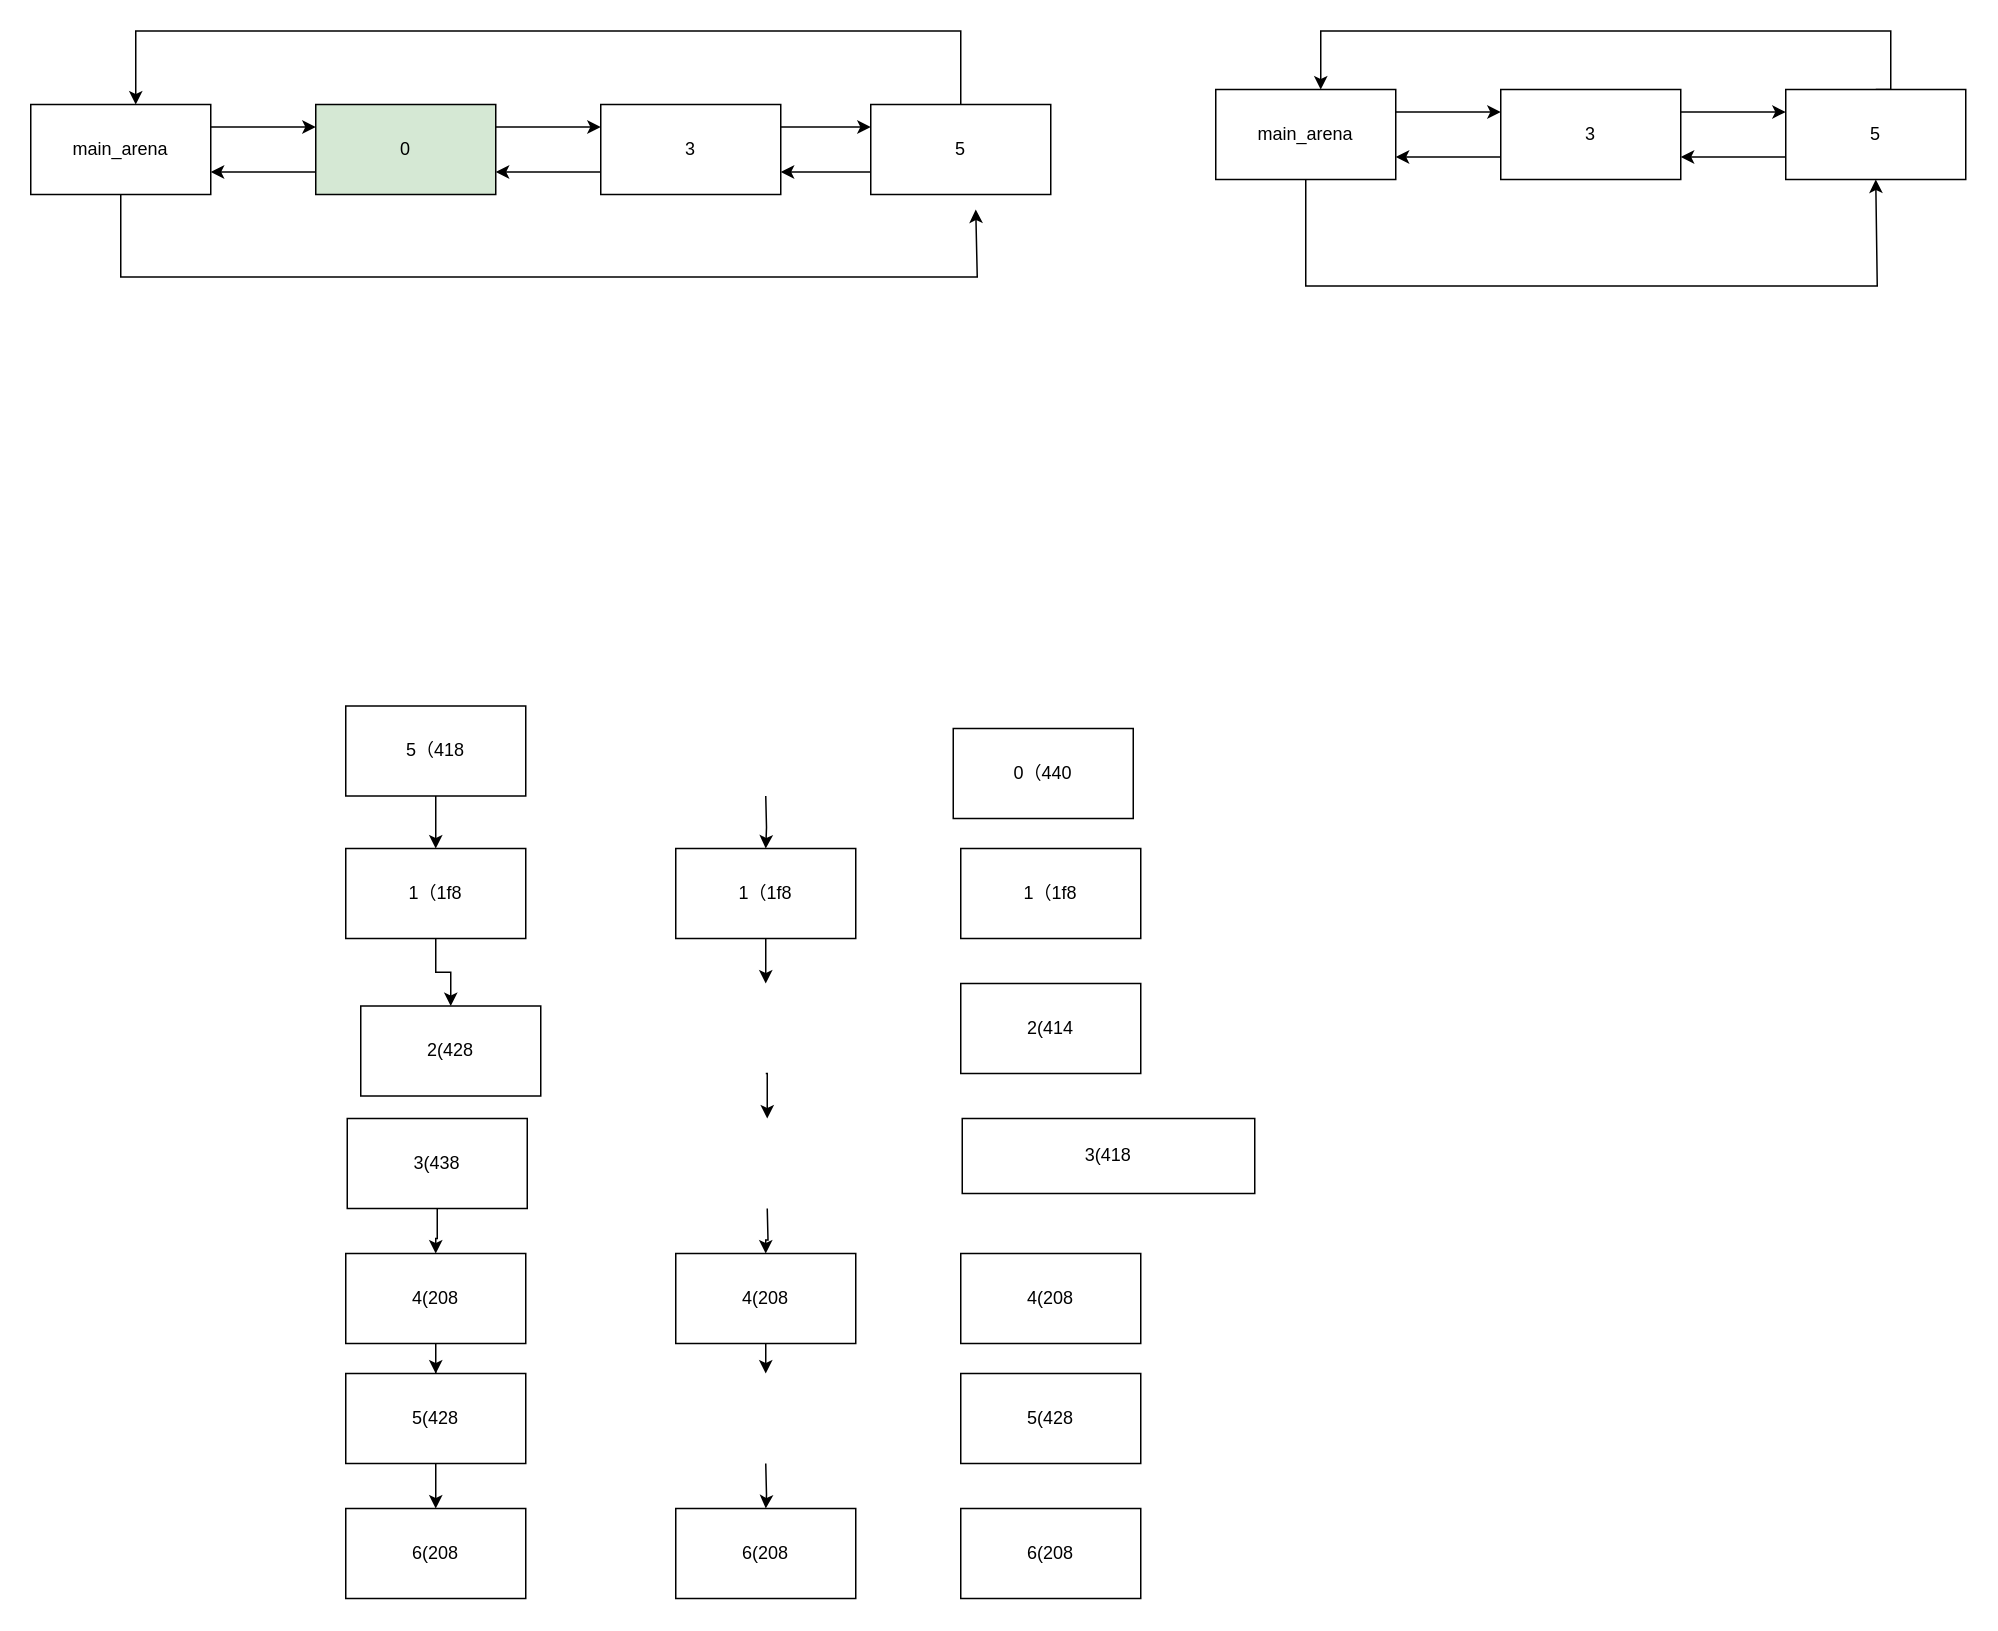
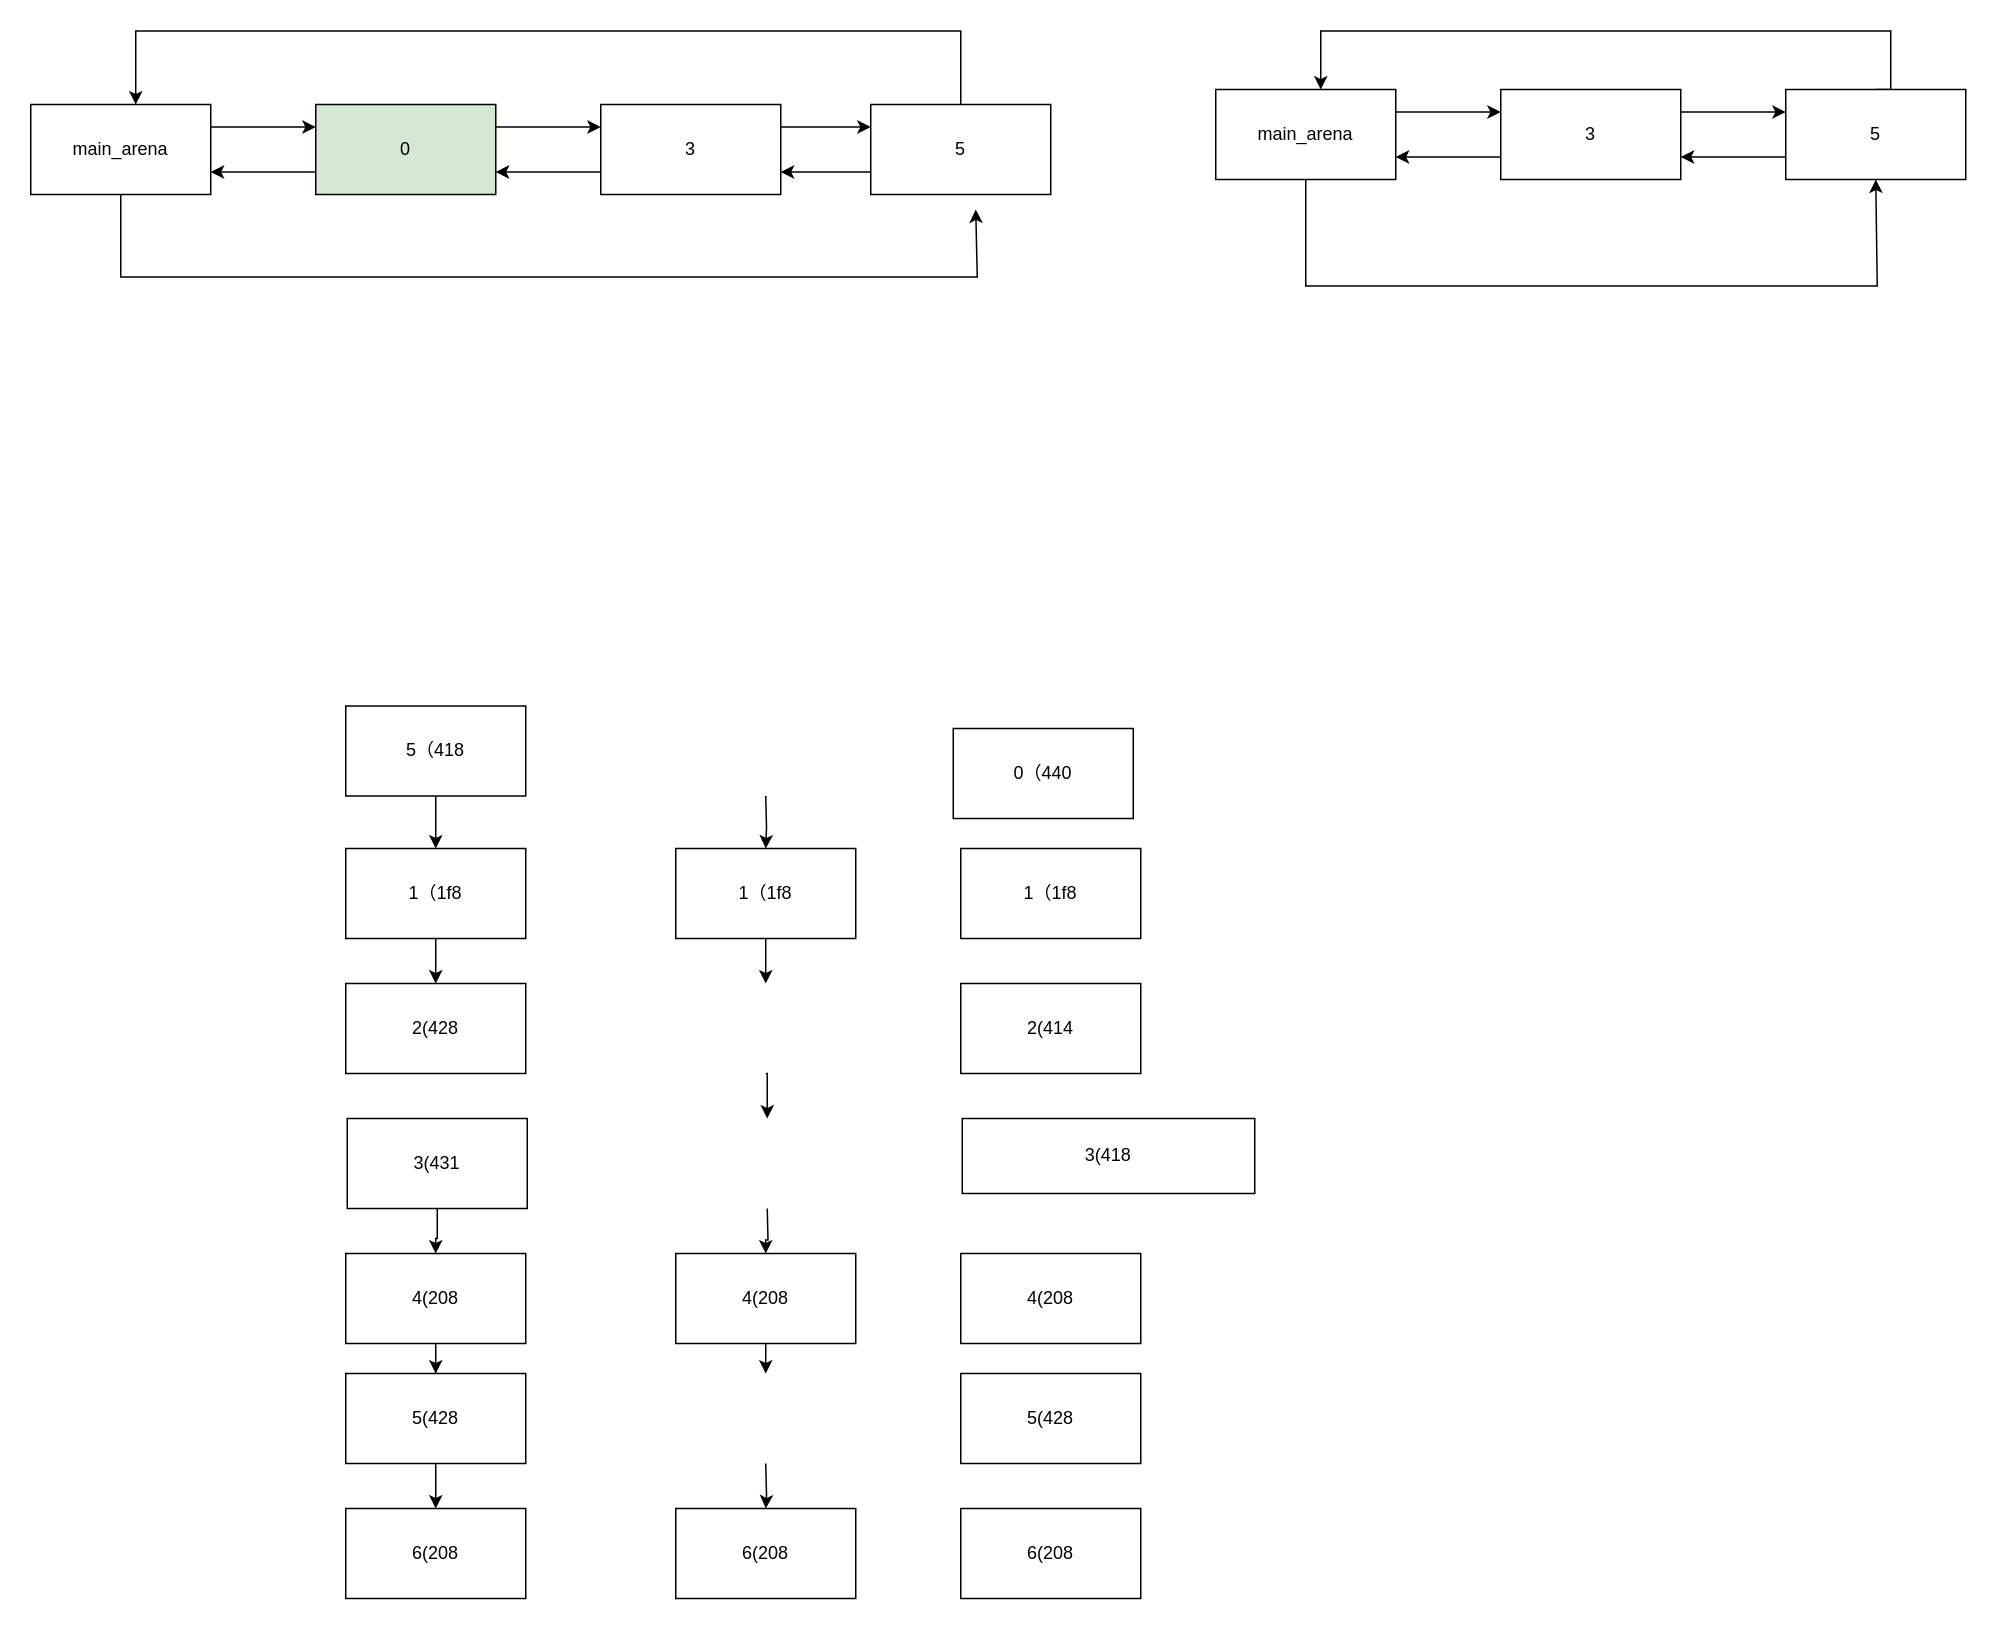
- <mxCell id="18" value="2(428" style="rounded=0;whiteSpace=wrap;html=1;" parent="1" vertex="1"><mxGeometry x="240" y="670" width="120" height="60" as="geometry" /></mxCell>
+ <mxCell id="18" value="2(428" style="rounded=0;whiteSpace=wrap;html=1;" parent="1" vertex="1"><mxGeometry x="230" y="655" width="120" height="60" as="geometry" /></mxCell>
- <mxCell id="20" value="3(438" style="rounded=0;whiteSpace=wrap;html=1;" parent="1" vertex="1"><mxGeometry x="231" y="745" width="120" height="60" as="geometry" /></mxCell>
+ <mxCell id="20" value="3(431" style="rounded=0;whiteSpace=wrap;html=1;" parent="1" vertex="1"><mxGeometry x="231" y="745" width="120" height="60" as="geometry" /></mxCell>
